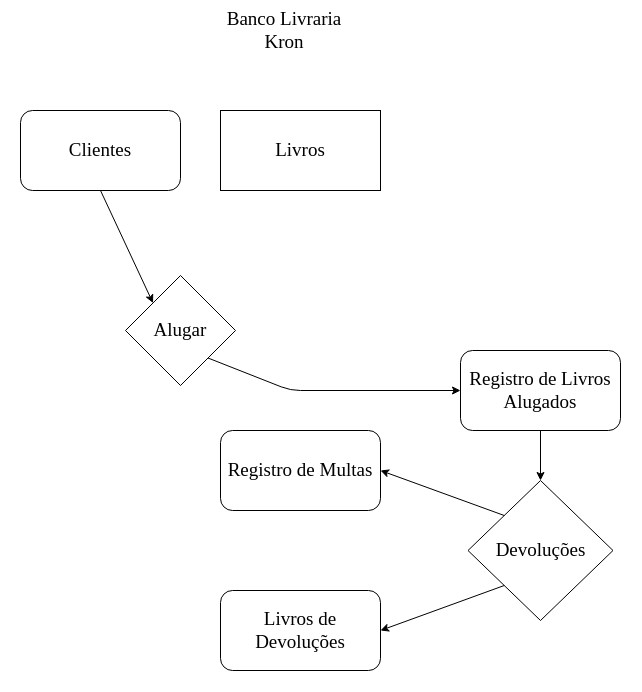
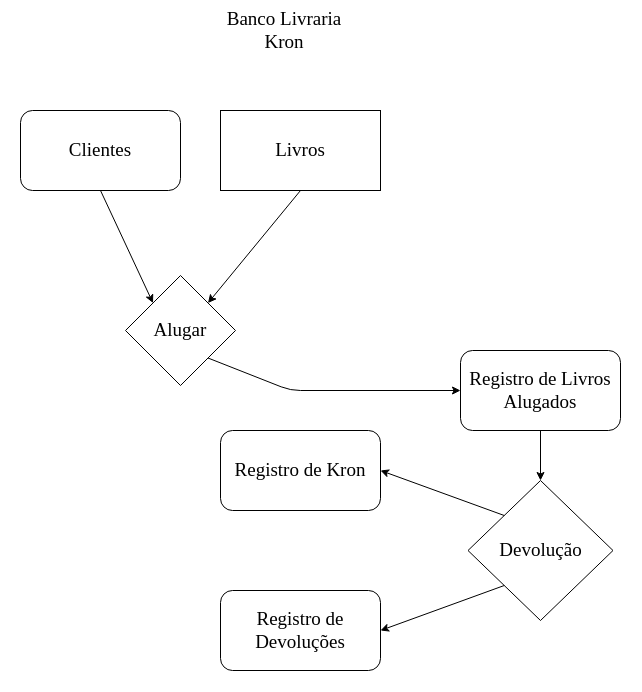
+ <mxCell id="8" value="" style="endArrow=classic;html=1;fontFamily=Cascadia Mono;fontSource=https%3A%2F%2Ffonts.googleapis.com%2Fcss%3Ffamily%3DCascadia%2BMono;fontSize=19;exitX=0.5;exitY=1;exitDx=0;exitDy=0;entryX=1;entryY=0;entryDx=0;entryDy=0;" parent="1" source="4" target="6" edge="1"><mxGeometry width="50" height="50" relative="1" as="geometry"><mxPoint x="110" y="200" as="sourcePoint" /><mxPoint x="190" y="320" as="targetPoint" /></mxGeometry></mxCell>
- <mxCell id="14" value="Registro de Multas" style="rounded=1;whiteSpace=wrap;html=1;fontFamily=Cascadia Mono;fontSource=https%3A%2F%2Ffonts.googleapis.com%2Fcss%3Ffamily%3DCascadia%2BMono;fontSize=19;" parent="1" vertex="1"><mxGeometry x="220" y="430" width="160" height="80" as="geometry" /></mxCell>
+ <mxCell id="14" value="Registro de Kron" style="rounded=1;whiteSpace=wrap;html=1;fontFamily=Cascadia Mono;fontSource=https%3A%2F%2Ffonts.googleapis.com%2Fcss%3Ffamily%3DCascadia%2BMono;fontSize=19;" parent="1" vertex="1"><mxGeometry x="220" y="430" width="160" height="80" as="geometry" /></mxCell>
- <mxCell id="12" value="Devoluções" style="rhombus;whiteSpace=wrap;html=1;fontFamily=Cascadia Mono;fontSource=https%3A%2F%2Ffonts.googleapis.com%2Fcss%3Ffamily%3DCascadia%2BMono;fontSize=19;" parent="1" vertex="1"><mxGeometry x="467.5" y="480" width="145" height="140" as="geometry" /></mxCell>
+ <mxCell id="12" value="Devolução" style="rhombus;whiteSpace=wrap;html=1;fontFamily=Cascadia Mono;fontSource=https%3A%2F%2Ffonts.googleapis.com%2Fcss%3Ffamily%3DCascadia%2BMono;fontSize=19;" parent="1" vertex="1"><mxGeometry x="467.5" y="480" width="145" height="140" as="geometry" /></mxCell>
- <mxCell id="10" value="Livros de Devoluções" style="rounded=1;whiteSpace=wrap;html=1;fontFamily=Cascadia Mono;fontSource=https%3A%2F%2Ffonts.googleapis.com%2Fcss%3Ffamily%3DCascadia%2BMono;fontSize=19;" parent="1" vertex="1"><mxGeometry x="220" y="590" width="160" height="80" as="geometry" /></mxCell>
+ <mxCell id="10" value="Registro de Devoluções" style="rounded=1;whiteSpace=wrap;html=1;fontFamily=Cascadia Mono;fontSource=https%3A%2F%2Ffonts.googleapis.com%2Fcss%3Ffamily%3DCascadia%2BMono;fontSize=19;" parent="1" vertex="1"><mxGeometry x="220" y="590" width="160" height="80" as="geometry" /></mxCell>
